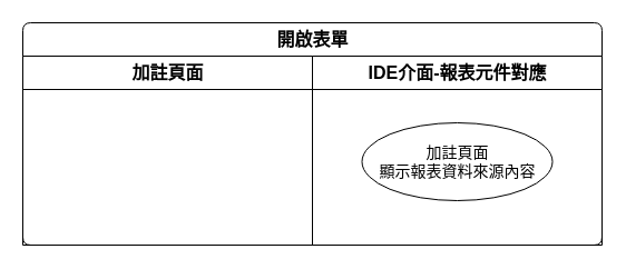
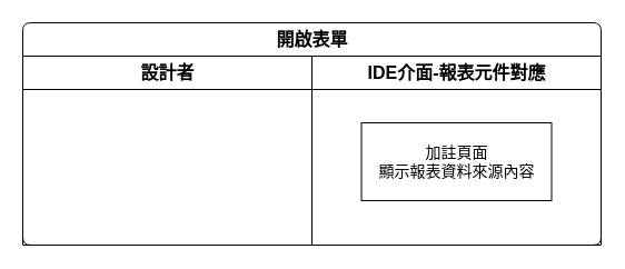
- <mxCell id="3" value="加註頁面" style="swimlane;html=1;startSize=30;fontSize=16;strokeWidth=1;" vertex="1" parent="2"><mxGeometry y="30" width="260" height="170" as="geometry" /></mxCell>
+ <mxCell id="3" value="設計者" style="swimlane;html=1;startSize=30;fontSize=16;strokeWidth=1;" vertex="1" parent="2"><mxGeometry y="30" width="260" height="170" as="geometry" /></mxCell>
- <mxCell id="5" value="加註頁面&lt;br&gt;顯示報表資料來源內容" style="ellipse;whiteSpace=wrap;html=1;strokeWidth=1;fontSize=14;" vertex="1" parent="4"><mxGeometry x="44.5" y="60" width="171" height="70" as="geometry" /></mxCell>
+ <mxCell id="5" value="加註頁面&lt;br&gt;顯示報表資料來源內容" style="rounded=0;whiteSpace=wrap;html=1;strokeWidth=1;fontSize=14;" vertex="1" parent="4"><mxGeometry x="44.5" y="60" width="171" height="70" as="geometry" /></mxCell>
